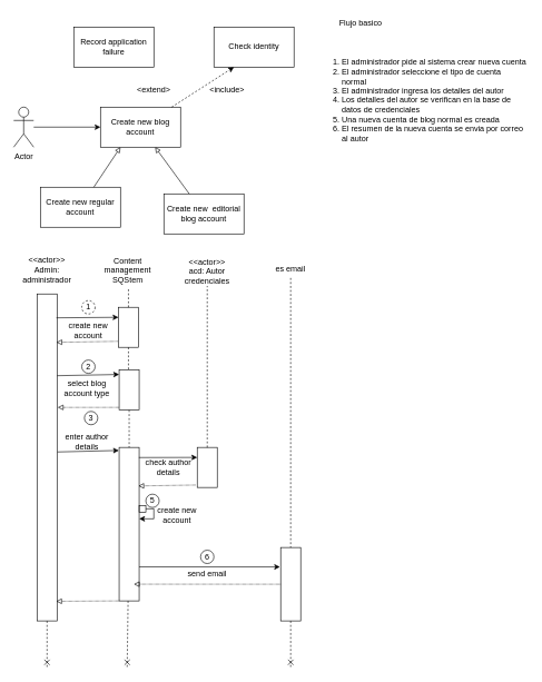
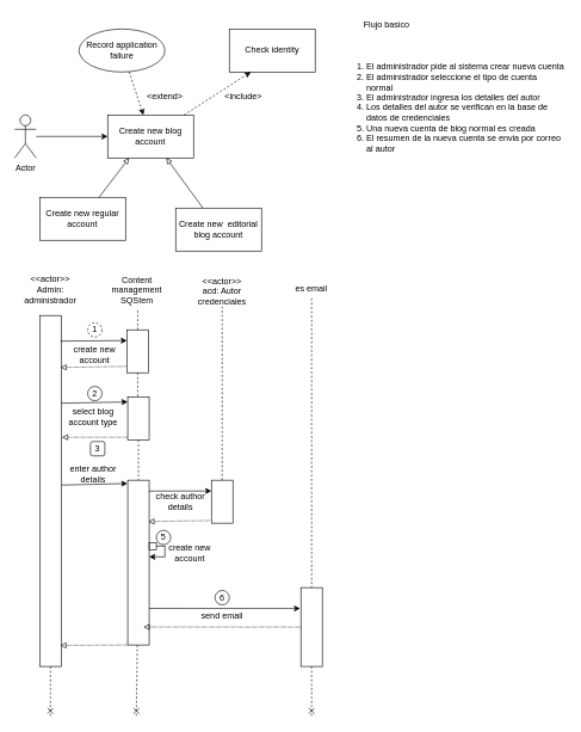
- <mxCell id="5" value="&lt;font color=&quot;#000000&quot;&gt;Record application &lt;br&gt;failure&lt;/font&gt;" style="rounded=0;whiteSpace=wrap;html=1;strokeColor=#000000;fillColor=none;" parent="1" vertex="1"><mxGeometry x="110" y="40" width="120" height="60" as="geometry" /></mxCell>
+ <mxCell id="5" value="&lt;font color=&quot;#000000&quot;&gt;Record application &lt;br&gt;failure&lt;/font&gt;" style="ellipse;whiteSpace=wrap;html=1;strokeColor=#000000;fillColor=none;" parent="1" vertex="1"><mxGeometry x="110" y="40" width="120" height="60" as="geometry" /></mxCell>
+ <mxCell id="4" style="edgeStyle=none;html=1;fontColor=#000000;strokeColor=#000000;dashed=1;" parent="1" source="5" target="7" edge="1"><mxGeometry relative="1" as="geometry" /></mxCell>
- <mxCell id="12" value="&lt;font color=&quot;#000000&quot;&gt;Create new regular account&lt;/font&gt;" style="rounded=0;whiteSpace=wrap;html=1;strokeColor=#000000;fillColor=none;" parent="1" vertex="1"><mxGeometry x="60" y="280" width="120" height="60" as="geometry" /></mxCell>
+ <mxCell id="12" value="&lt;font color=&quot;#000000&quot;&gt;Create new regular account&lt;/font&gt;" style="rounded=0;whiteSpace=wrap;html=1;strokeColor=#000000;fillColor=none;" parent="1" vertex="1"><mxGeometry x="55" y="275" width="120" height="60" as="geometry" /></mxCell>
- <mxCell id="41" value="3" style="ellipse;whiteSpace=wrap;html=1;aspect=fixed;strokeColor=#000000;fontColor=#000000;fillColor=none;" vertex="1" parent="1"><mxGeometry x="126" y="616" width="20" height="20" as="geometry" /></mxCell>
+ <mxCell id="41" value="3" style="whiteSpace=wrap;html=1;aspect=fixed;strokeColor=#000000;fontColor=#000000;fillColor=none;rounded=1;" vertex="1" parent="1"><mxGeometry x="126" y="616" width="20" height="20" as="geometry" /></mxCell>
